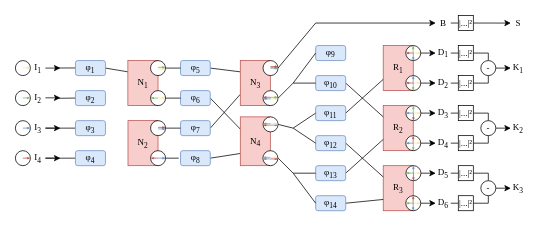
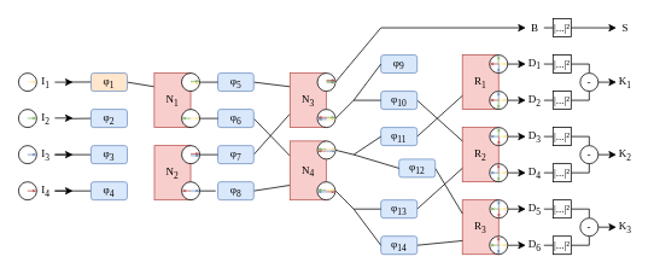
- <mxCell id="7" value="&lt;font&gt;φ&lt;sub&gt;1&lt;/sub&gt;&lt;/font&gt;" style="rounded=1;whiteSpace=wrap;html=1;fontFamily=Times New Roman;fillColor=#dae8fc;strokeColor=#6c8ebf;" parent="1" vertex="1"><mxGeometry x="100" y="80" width="40" height="20" as="geometry" /></mxCell>
+ <mxCell id="7" value="&lt;font&gt;φ&lt;sub&gt;1&lt;/sub&gt;&lt;/font&gt;" style="rounded=1;whiteSpace=wrap;html=1;fontFamily=Times New Roman;fillColor=#ffe6cc;strokeColor=#6c8ebf;" parent="1" vertex="1"><mxGeometry x="100" y="80" width="40" height="20" as="geometry" /></mxCell>
- <mxCell id="31" value="&lt;font&gt;φ&lt;sub&gt;12&lt;/sub&gt;&lt;/font&gt;" style="rounded=1;whiteSpace=wrap;html=1;fontFamily=Times New Roman;fillColor=#dae8fc;strokeColor=#6c8ebf;" parent="1" vertex="1"><mxGeometry x="420" y="180" width="40" height="20" as="geometry" /></mxCell>
+ <mxCell id="31" value="&lt;font&gt;φ&lt;sub&gt;12&lt;/sub&gt;&lt;/font&gt;" style="rounded=1;whiteSpace=wrap;html=1;fontFamily=Times New Roman;fillColor=#dae8fc;strokeColor=#6c8ebf;" parent="1" vertex="1"><mxGeometry x="440" y="175" width="40" height="20" as="geometry" /></mxCell>
